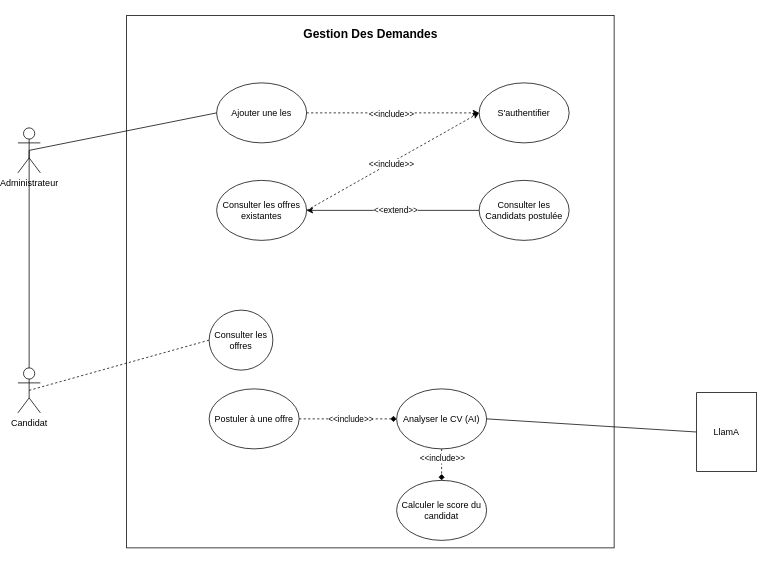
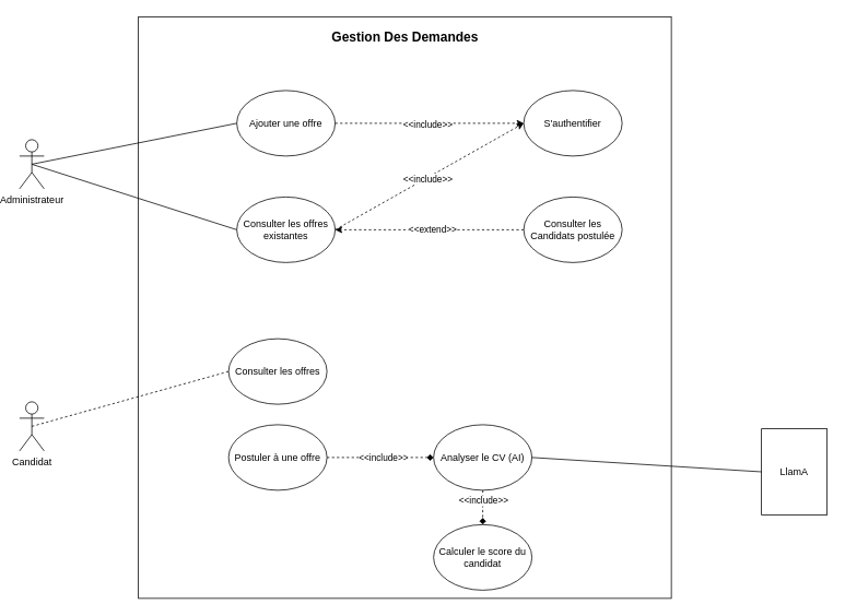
- <mxCell id="6" value="Ajouter une les" style="ellipse;whiteSpace=wrap;html=1;" parent="1" vertex="1"><mxGeometry x="285" y="110" width="120" height="80" as="geometry" /></mxCell>
+ <mxCell id="6" value="Ajouter une offre" style="ellipse;whiteSpace=wrap;html=1;" parent="1" vertex="1"><mxGeometry x="285" y="110" width="120" height="80" as="geometry" /></mxCell>
- <mxCell id="16" value="" style="endArrow=classic;dashed=0;html=1;rounded=0;exitX=0;exitY=0.5;exitDx=0;exitDy=0;endFill=1;entryX=1;entryY=0.5;entryDx=0;entryDy=0;" parent="1" source="15" target="7" edge="1"><mxGeometry width="50" height="50" relative="1" as="geometry"><mxPoint x="621" y="305" as="sourcePoint" /><mxPoint x="389" y="260" as="targetPoint" /></mxGeometry></mxCell>
+ <mxCell id="16" value="" style="endArrow=classic;dashed=1;html=1;rounded=0;exitX=0;exitY=0.5;exitDx=0;exitDy=0;endFill=1;entryX=1;entryY=0.5;entryDx=0;entryDy=0;" parent="1" source="15" target="7" edge="1"><mxGeometry width="50" height="50" relative="1" as="geometry"><mxPoint x="621" y="305" as="sourcePoint" /><mxPoint x="389" y="260" as="targetPoint" /></mxGeometry></mxCell>
- <mxCell id="19" value="" style="endArrow=none;html=1;rounded=0;exitX=0.5;exitY=0.5;exitDx=0;exitDy=0;exitPerimeter=0;" parent="1" source="4" target="5" edge="1"><mxGeometry width="50" height="50" relative="1" as="geometry"><mxPoint x="295" y="340" as="sourcePoint" /><mxPoint x="545" y="290" as="targetPoint" /></mxGeometry></mxCell>
+ <mxCell id="19" value="" style="endArrow=none;html=1;rounded=0;exitX=0.5;exitY=0.5;exitDx=0;exitDy=0;exitPerimeter=0;entryX=0;entryY=0.5;entryDx=0;entryDy=0;" parent="1" source="4" target="7" edge="1"><mxGeometry width="50" height="50" relative="1" as="geometry"><mxPoint x="295" y="340" as="sourcePoint" /><mxPoint x="545" y="290" as="targetPoint" /></mxGeometry></mxCell>
- <mxCell id="8" value="Consulter les offres" style="ellipse;whiteSpace=wrap;html=1;" parent="1" vertex="1"><mxGeometry x="275" y="413" width="85" height="80" as="geometry" /></mxCell>
+ <mxCell id="8" value="Consulter les offres" style="ellipse;whiteSpace=wrap;html=1;" parent="1" vertex="1"><mxGeometry x="275" y="413" width="120" height="80" as="geometry" /></mxCell>
